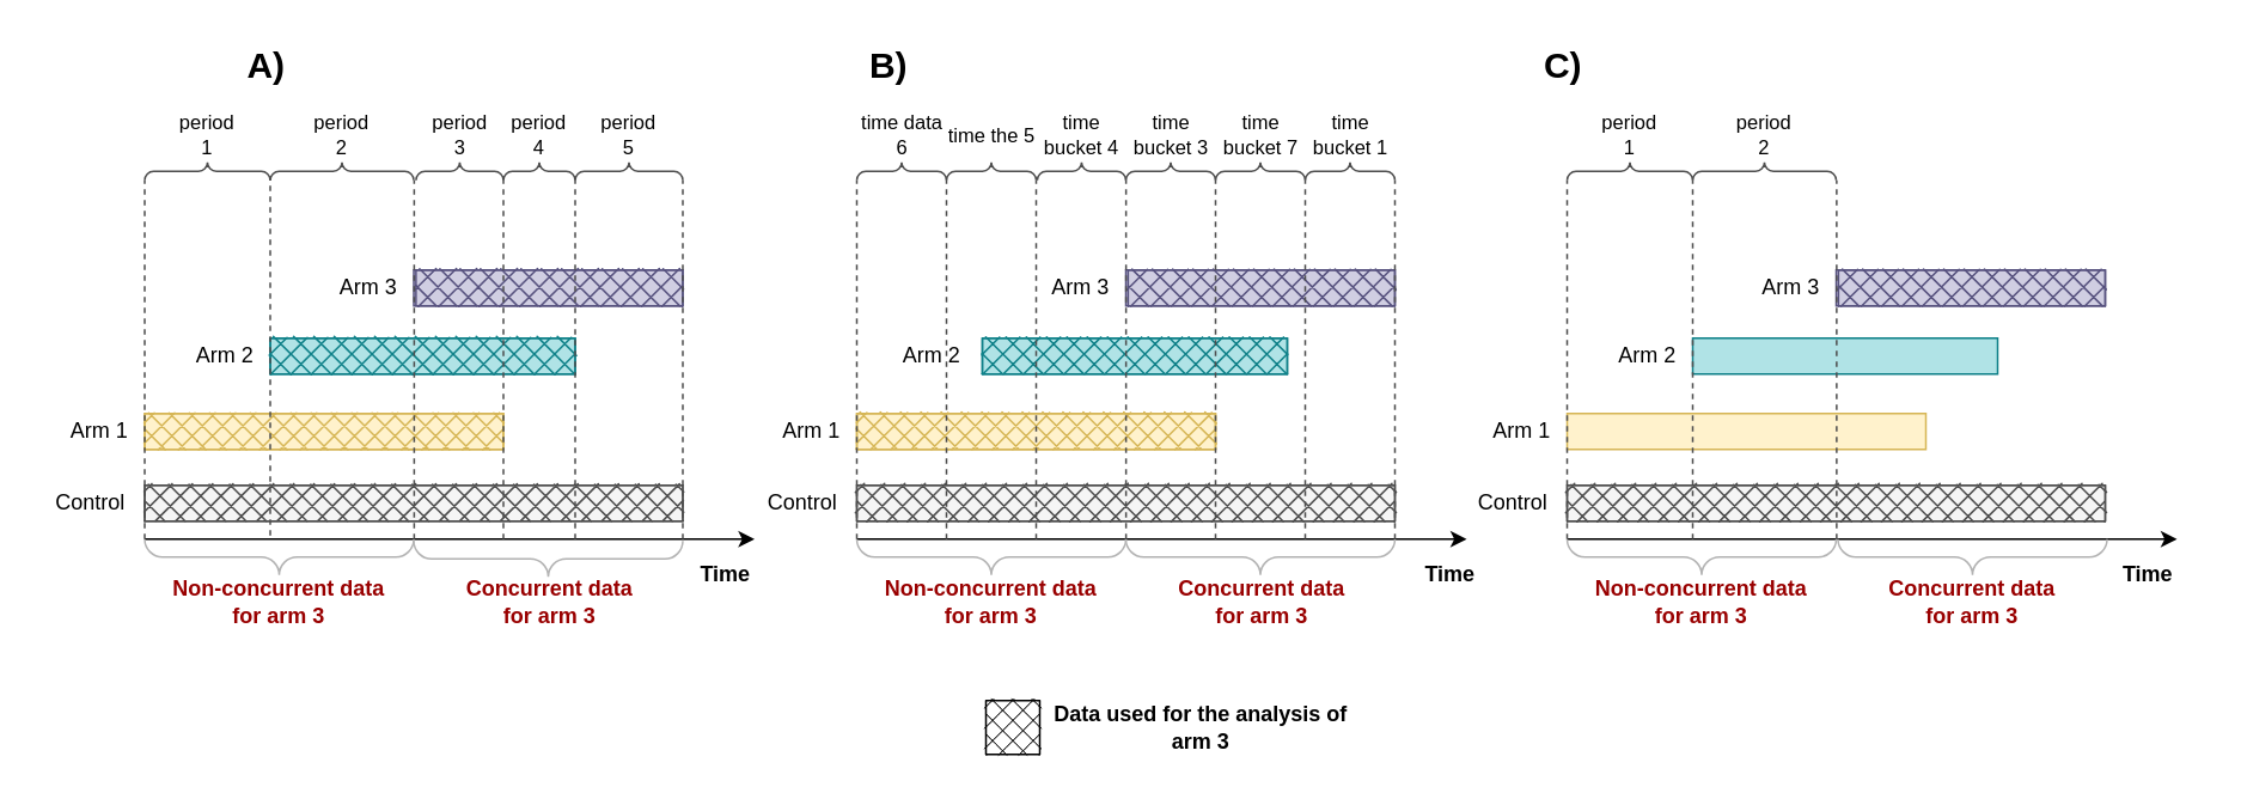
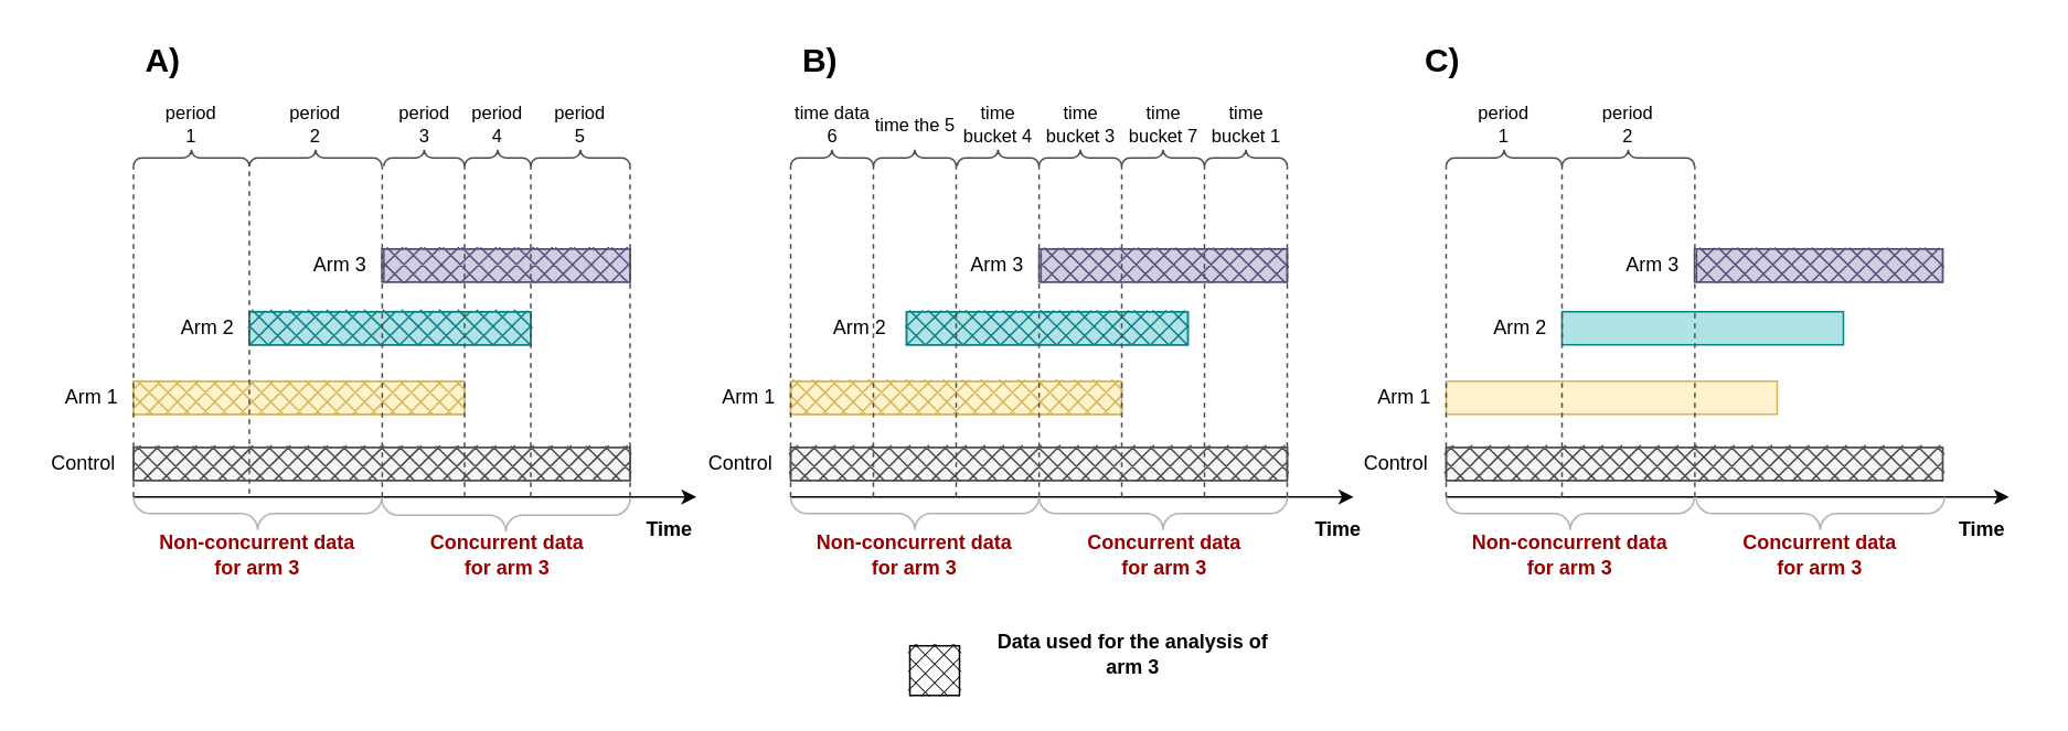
- <mxCell id="98" value="&lt;font size=&quot;1&quot;&gt;&lt;b style=&quot;font-size: 20px;&quot;&gt;A)&lt;/b&gt;&lt;/font&gt;" style="text;html=1;strokeColor=none;fillColor=none;align=center;verticalAlign=middle;whiteSpace=wrap;rounded=0;fontSize=12;fontColor=#000000;" vertex="1" parent="1"><mxGeometry x="130" y="20" width="35.5" height="30" as="geometry" /></mxCell>
+ <mxCell id="98" value="&lt;font size=&quot;1&quot;&gt;&lt;b style=&quot;font-size: 20px;&quot;&gt;A)&lt;/b&gt;&lt;/font&gt;" style="text;html=1;strokeColor=none;fillColor=none;align=center;verticalAlign=middle;whiteSpace=wrap;rounded=0;fontSize=12;fontColor=#000000;" vertex="1" parent="1"><mxGeometry x="80" y="20" width="35.5" height="30" as="geometry" /></mxCell>
- <mxCell id="27" value="&lt;font&gt;&lt;b&gt;Data used for the analysis of arm 3&lt;/b&gt;&lt;/font&gt;" style="text;html=1;strokeColor=none;fillColor=none;align=center;verticalAlign=middle;whiteSpace=wrap;rounded=0;fontSize=12;fontColor=#000000;" parent="1" vertex="1"><mxGeometry x="579" y="390" width="180" height="30" as="geometry" /></mxCell>
+ <mxCell id="27" value="&lt;font&gt;&lt;b&gt;Data used for the analysis of arm 3&lt;/b&gt;&lt;/font&gt;" style="text;html=1;strokeColor=none;fillColor=none;align=center;verticalAlign=middle;whiteSpace=wrap;rounded=0;fontSize=12;fontColor=#000000;" parent="1" vertex="1"><mxGeometry x="594" y="380" width="180" height="30" as="geometry" /></mxCell>
